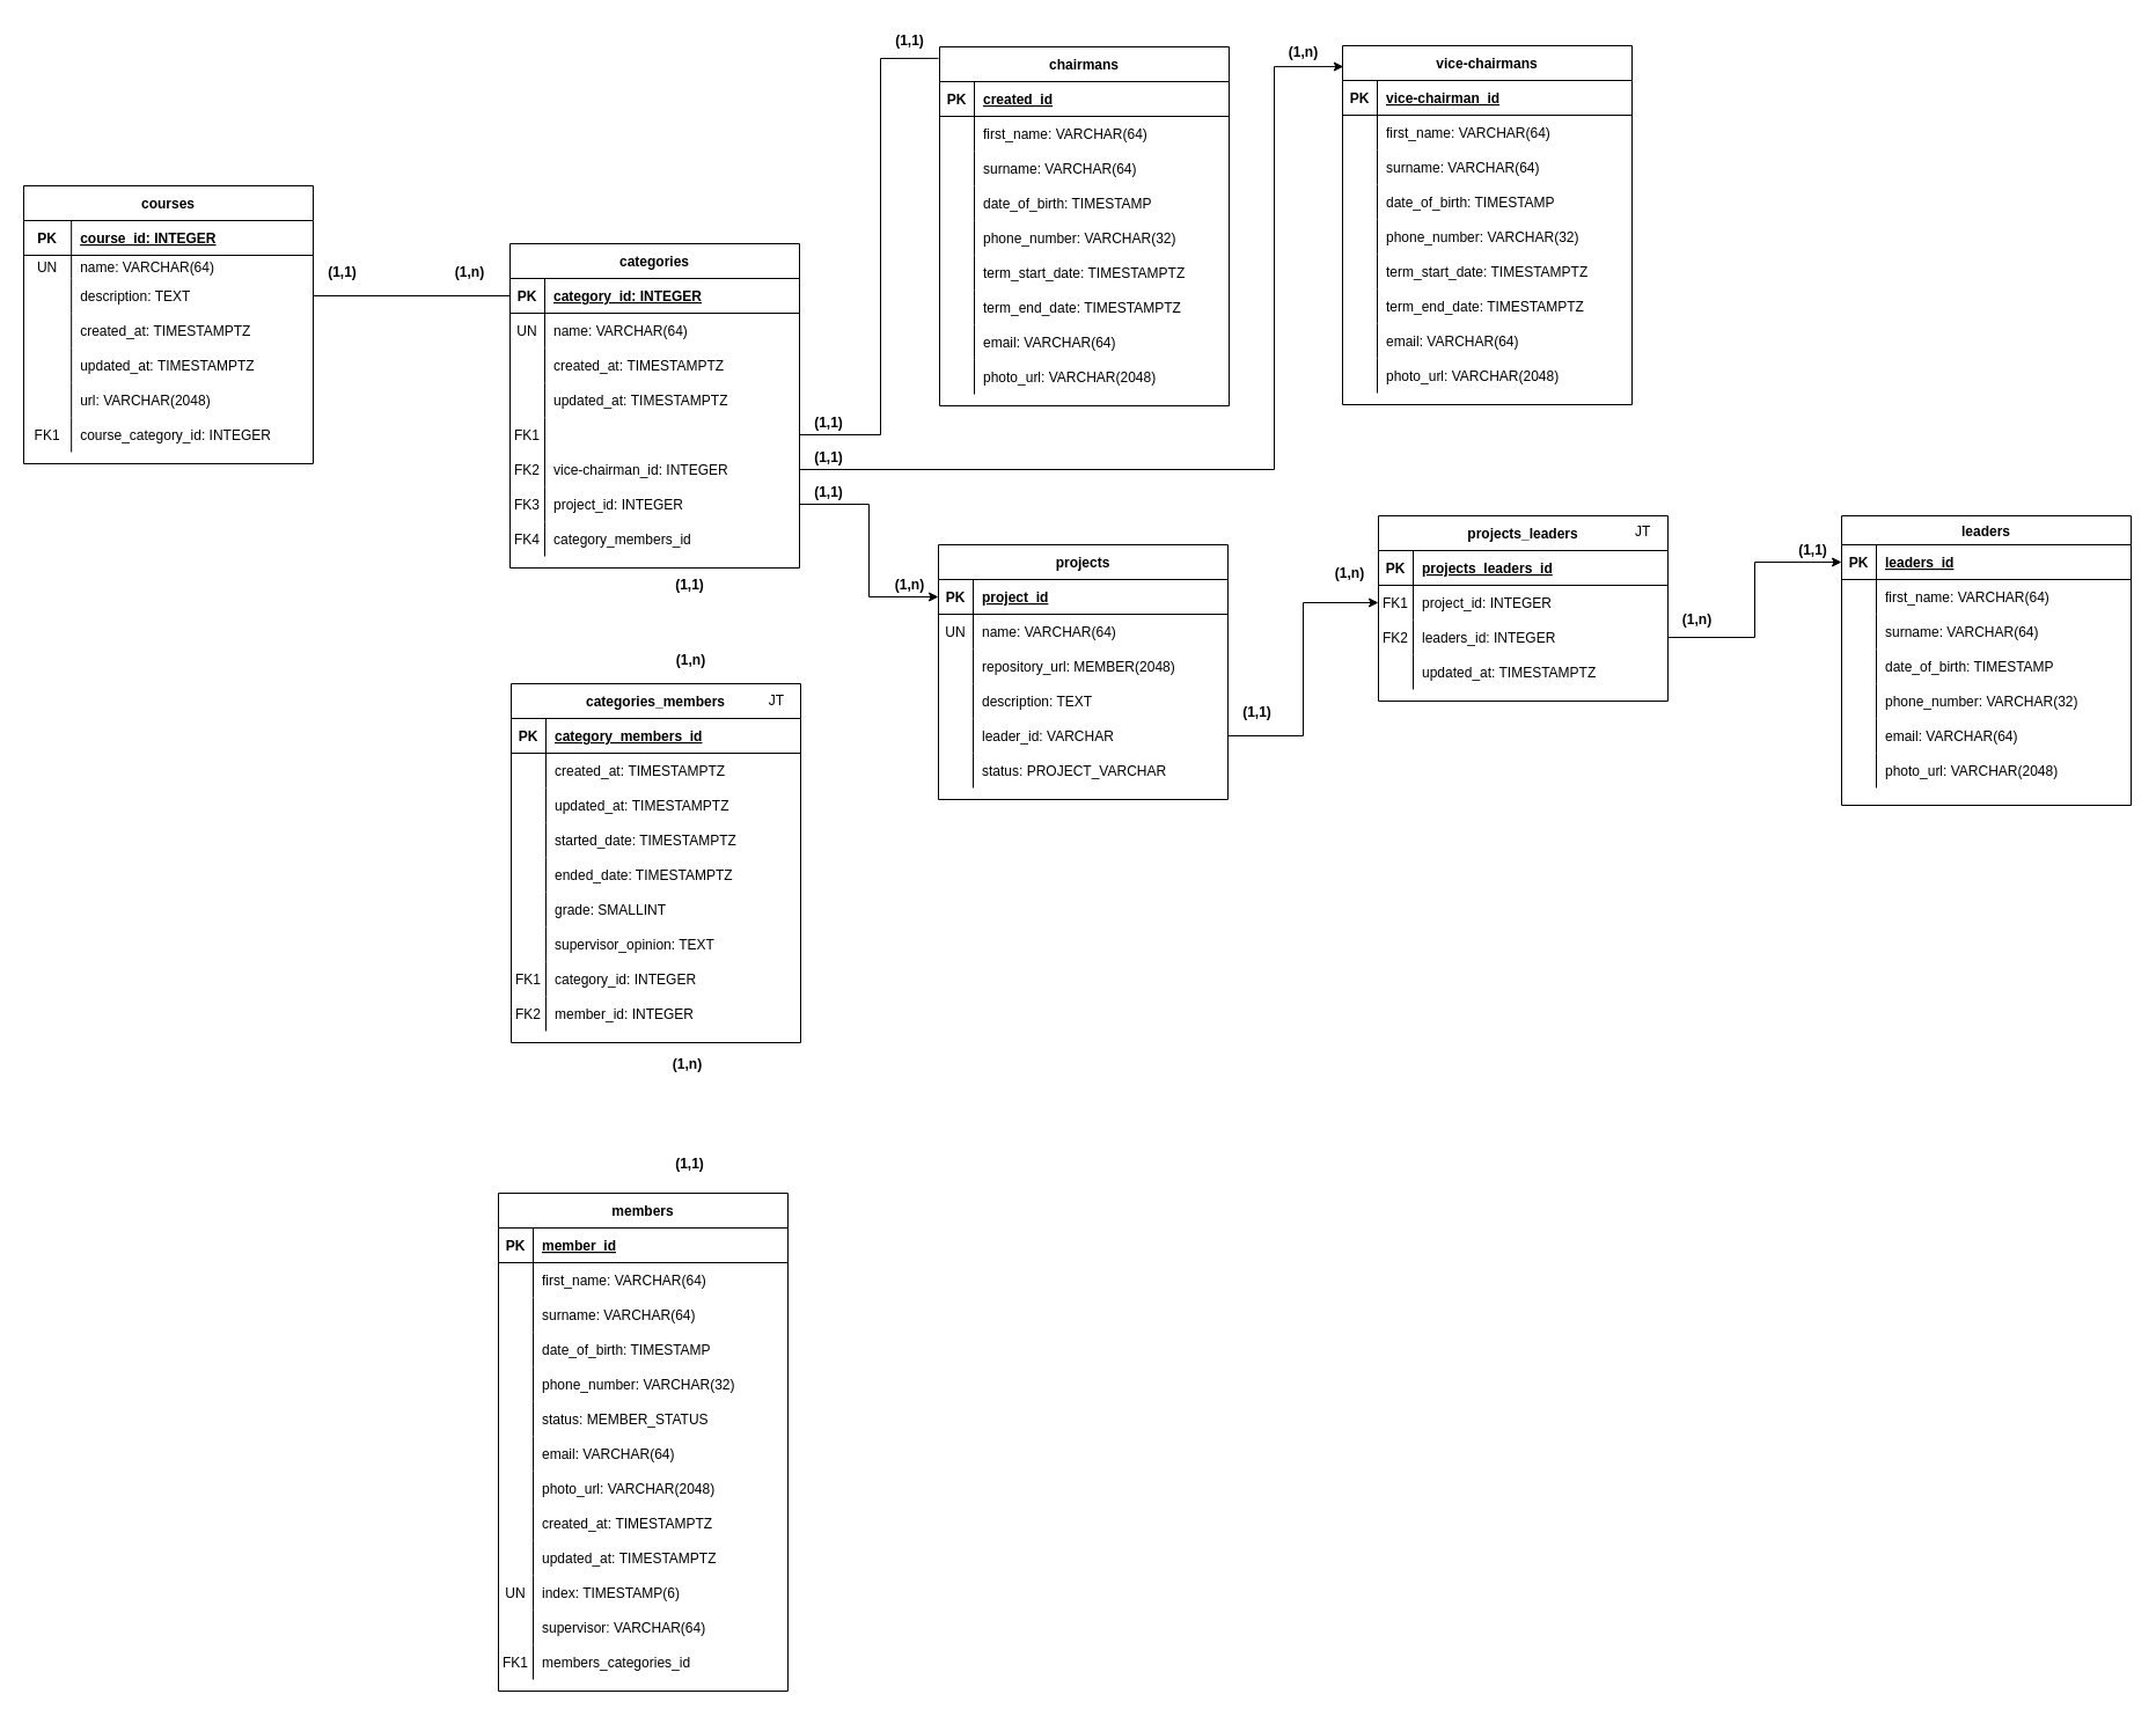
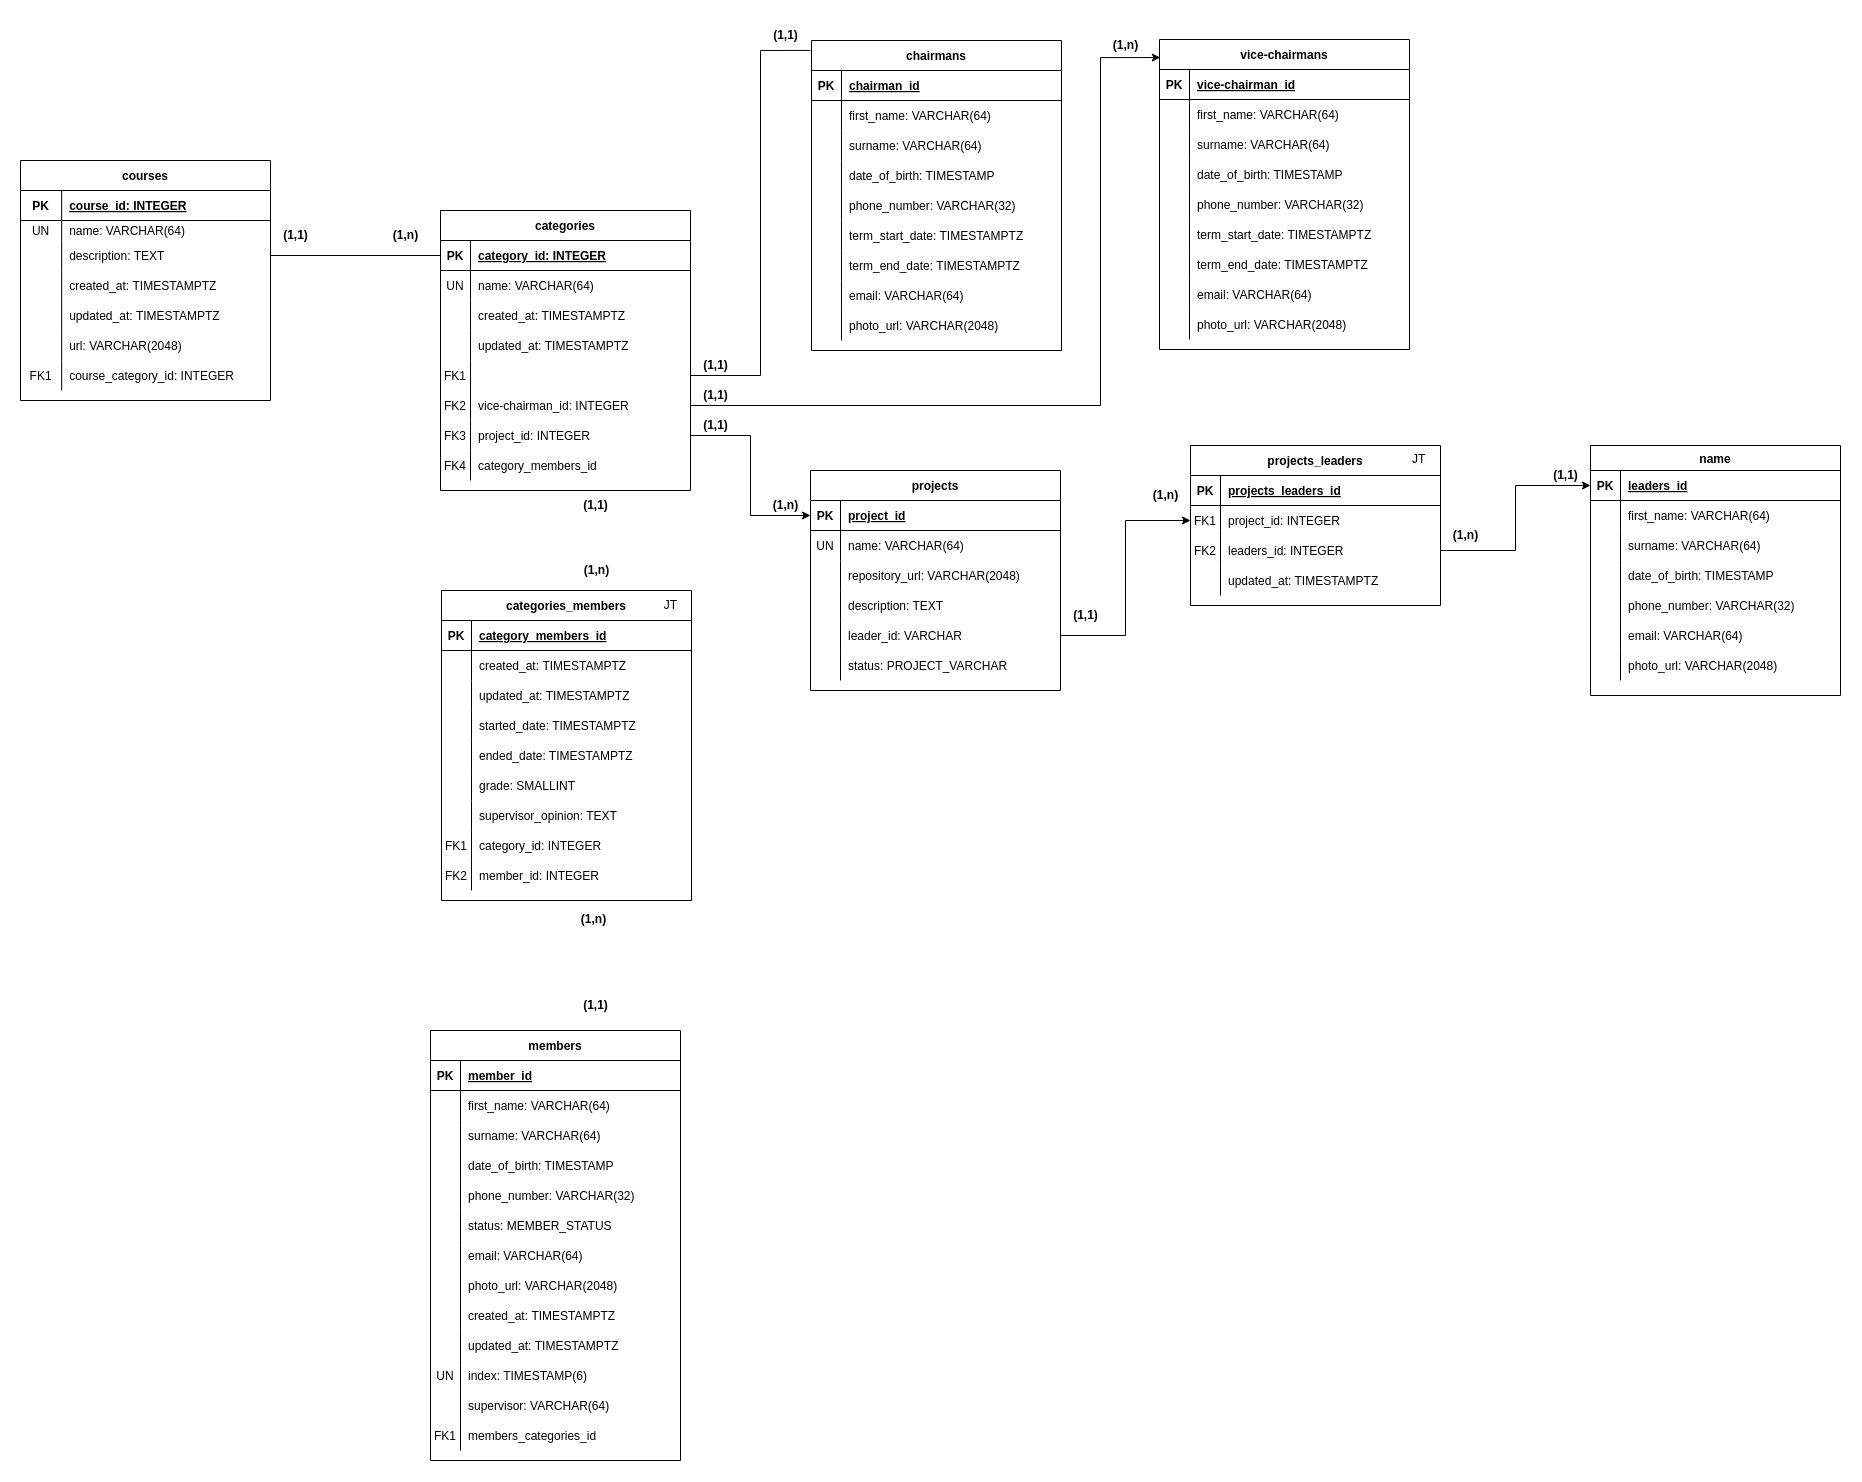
- <mxCell id="29" value="created_id" style="shape=partialRectangle;overflow=hidden;connectable=0;fillColor=none;top=0;left=0;bottom=0;right=0;align=left;spacingLeft=6;fontStyle=5;" vertex="1" parent="27"><mxGeometry x="30" width="220" height="30" as="geometry"><mxRectangle width="220" height="30" as="alternateBounds" /></mxGeometry></mxCell>
+ <mxCell id="29" value="chairman_id" style="shape=partialRectangle;overflow=hidden;connectable=0;fillColor=none;top=0;left=0;bottom=0;right=0;align=left;spacingLeft=6;fontStyle=5;" vertex="1" parent="27"><mxGeometry x="30" width="220" height="30" as="geometry"><mxRectangle width="220" height="30" as="alternateBounds" /></mxGeometry></mxCell>
- <mxCell id="169" value="leaders" style="shape=table;startSize=25;container=1;collapsible=1;childLayout=tableLayout;fixedRows=1;rowLines=0;fontStyle=1;align=center;resizeLast=1;" vertex="1" parent="1"><mxGeometry x="1590" y="445" width="250" height="250" as="geometry" /></mxCell>
+ <mxCell id="169" value="name" style="shape=table;startSize=25;container=1;collapsible=1;childLayout=tableLayout;fixedRows=1;rowLines=0;fontStyle=1;align=center;resizeLast=1;" vertex="1" parent="1"><mxGeometry x="1590" y="445" width="250" height="250" as="geometry" /></mxCell>
- <mxCell id="63" value="repository_url: MEMBER(2048)" style="shape=partialRectangle;overflow=hidden;connectable=0;fillColor=none;top=0;left=0;bottom=0;right=0;align=left;spacingLeft=6;" vertex="1" parent="61"><mxGeometry x="30" width="220" height="30" as="geometry"><mxRectangle width="220" height="30" as="alternateBounds" /></mxGeometry></mxCell>
+ <mxCell id="63" value="repository_url: VARCHAR(2048)" style="shape=partialRectangle;overflow=hidden;connectable=0;fillColor=none;top=0;left=0;bottom=0;right=0;align=left;spacingLeft=6;" vertex="1" parent="61"><mxGeometry x="30" width="220" height="30" as="geometry"><mxRectangle width="220" height="30" as="alternateBounds" /></mxGeometry></mxCell>
